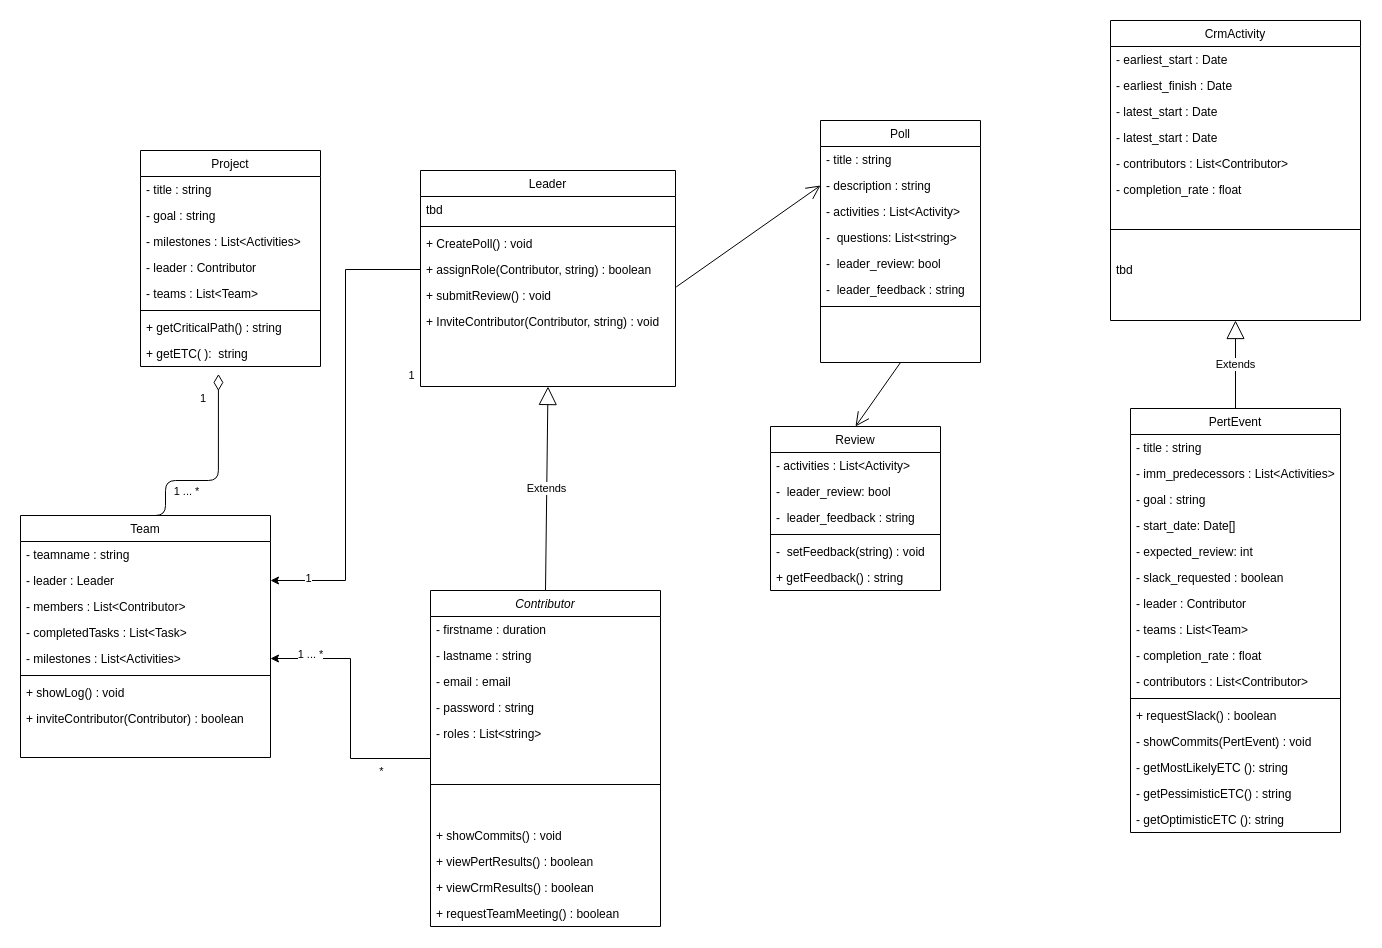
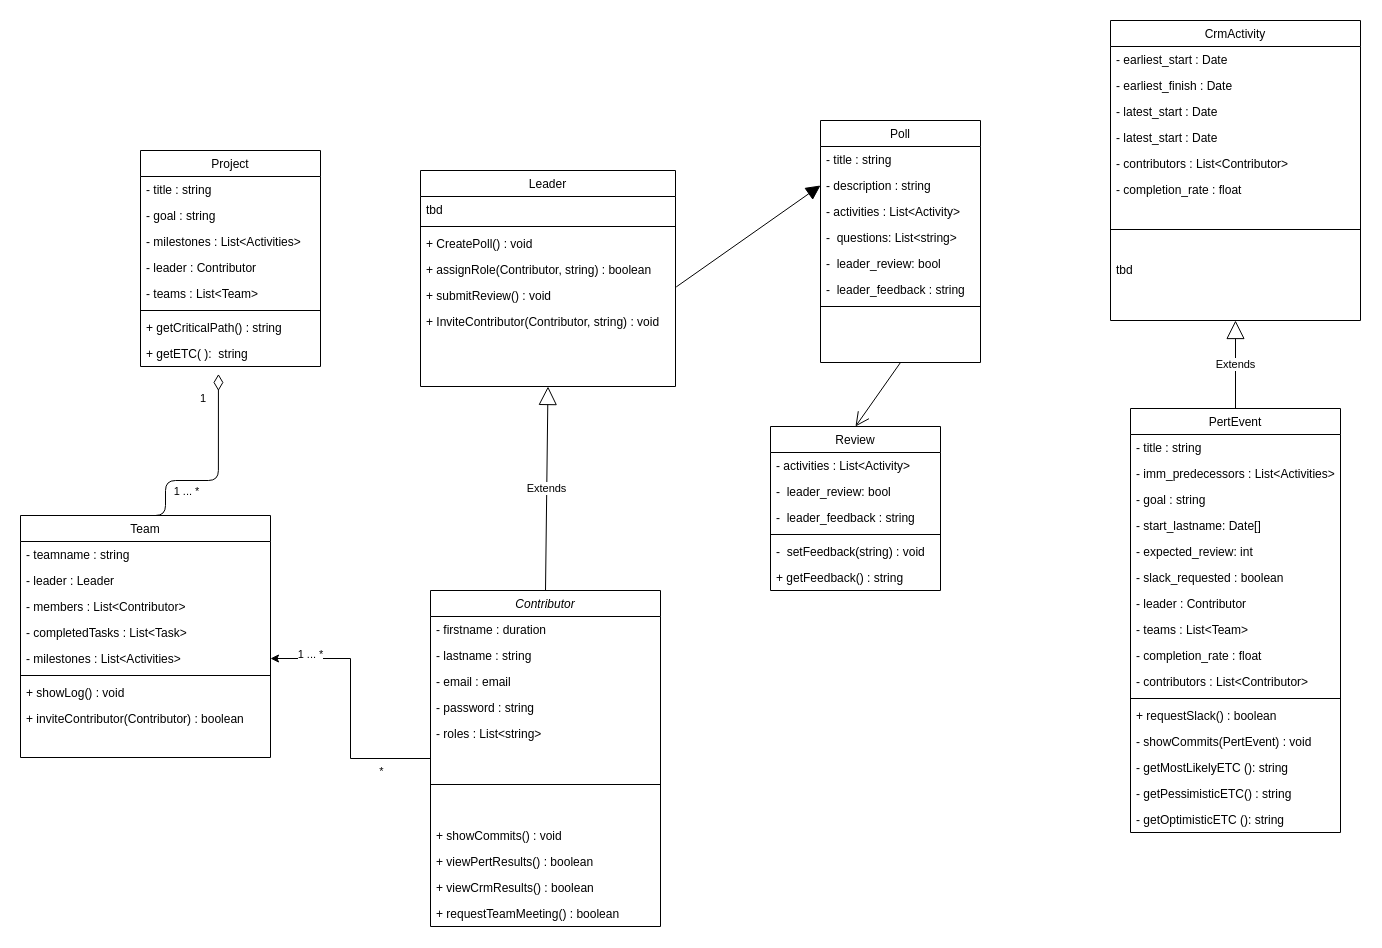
- <mxCell id="89" value="" style="endArrow=open;endFill=1;endSize=12;html=1;exitX=1.003;exitY=1.17;exitDx=0;exitDy=0;exitPerimeter=0;entryX=0;entryY=0.5;entryDx=0;entryDy=0;" edge="1" parent="1" source="17" target="32"><mxGeometry width="160" relative="1" as="geometry"><mxPoint x="910" y="480" as="sourcePoint" /><mxPoint x="1030" y="180" as="targetPoint" /></mxGeometry></mxCell>
+ <mxCell id="89" value="" style="endArrow=block;endFill=1;endSize=12;html=1;exitX=1.003;exitY=1.17;exitDx=0;exitDy=0;exitPerimeter=0;entryX=0;entryY=0.5;entryDx=0;entryDy=0;" edge="1" parent="1" source="17" target="32"><mxGeometry width="160" relative="1" as="geometry"><mxPoint x="910" y="480" as="sourcePoint" /><mxPoint x="1030" y="180" as="targetPoint" /></mxGeometry></mxCell>
- <mxCell id="63" style="edgeStyle=orthogonalEdgeStyle;rounded=0;orthogonalLoop=1;jettySize=auto;html=1;exitX=0;exitY=0.5;exitDx=0;exitDy=0;entryX=1;entryY=0.5;entryDx=0;entryDy=0;" edge="1" parent="1" source="17" target="56"><mxGeometry relative="1" as="geometry"><mxPoint x="675" y="499" as="sourcePoint" /></mxGeometry></mxCell>
- <mxCell id="64" value="1" style="edgeLabel;html=1;align=center;verticalAlign=middle;resizable=0;points=[];" vertex="1" connectable="0" parent="63"><mxGeometry x="-0.101" y="3" relative="1" as="geometry"><mxPoint x="62" y="-26.86" as="offset" /></mxGeometry></mxCell>
- <mxCell id="65" value="1" style="edgeLabel;html=1;align=center;verticalAlign=middle;resizable=0;points=[];" vertex="1" connectable="0" parent="63"><mxGeometry x="0.839" y="-3" relative="1" as="geometry"><mxPoint as="offset" /></mxGeometry></mxCell>
- <mxCell id="73" value="- start_date: Date[]" style="text;align=left;verticalAlign=top;spacingLeft=4;spacingRight=4;overflow=hidden;rotatable=0;points=[[0,0.5],[1,0.5]];portConstraint=eastwest;rounded=0;shadow=0;html=0;" parent="69" vertex="1"><mxGeometry y="104" width="210" height="26" as="geometry" /></mxCell>
+ <mxCell id="73" value="- start_lastname: Date[]" style="text;align=left;verticalAlign=top;spacingLeft=4;spacingRight=4;overflow=hidden;rotatable=0;points=[[0,0.5],[1,0.5]];portConstraint=eastwest;rounded=0;shadow=0;html=0;" parent="69" vertex="1"><mxGeometry y="104" width="210" height="26" as="geometry" /></mxCell>
